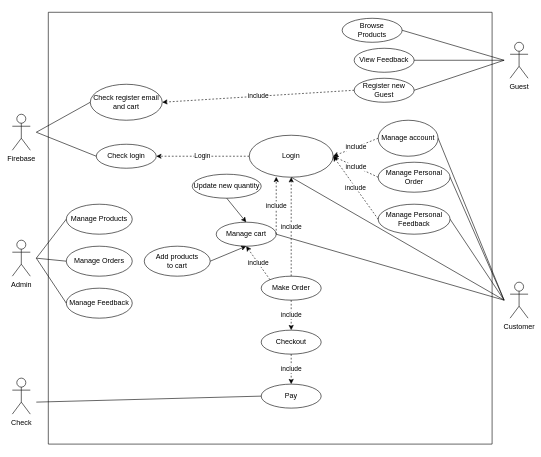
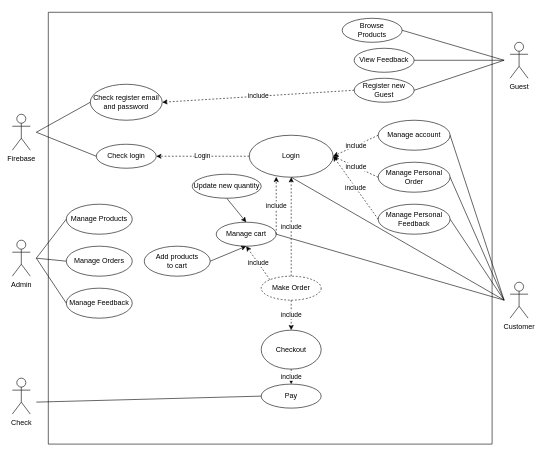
- <mxCell id="11" value="Check register email and cart" style="ellipse;whiteSpace=wrap;html=1;align=center;" vertex="1" parent="7"><mxGeometry x="70" y="120" width="120" height="60" as="geometry" /></mxCell>
+ <mxCell id="11" value="Check register email and password" style="ellipse;whiteSpace=wrap;html=1;align=center;" vertex="1" parent="7"><mxGeometry x="70" y="120" width="120" height="60" as="geometry" /></mxCell>
- <mxCell id="13" value="Manage account" style="ellipse;whiteSpace=wrap;html=1;align=center;" vertex="1" parent="7"><mxGeometry x="550" y="180" width="100" height="60" as="geometry" /></mxCell>
+ <mxCell id="13" value="Manage account" style="ellipse;whiteSpace=wrap;html=1;align=center;" vertex="1" parent="7"><mxGeometry x="550" y="180" width="120" height="50" as="geometry" /></mxCell>
- <mxCell id="27" value="Make Order" style="ellipse;whiteSpace=wrap;html=1;align=center;" vertex="1" parent="7"><mxGeometry x="355" y="440" width="100" height="40" as="geometry" /></mxCell>
+ <mxCell id="27" value="Make Order" style="ellipse;whiteSpace=wrap;html=1;align=center;dashed=1;" vertex="1" parent="7"><mxGeometry x="355" y="440" width="100" height="40" as="geometry" /></mxCell>
- <mxCell id="26" value="Checkout" style="ellipse;whiteSpace=wrap;html=1;align=center;" vertex="1" parent="7"><mxGeometry x="355" y="530" width="100" height="40" as="geometry" /></mxCell>
+ <mxCell id="26" value="Checkout" style="ellipse;whiteSpace=wrap;html=1;align=center;" vertex="1" parent="7"><mxGeometry x="355" y="530" width="100" height="65" as="geometry" /></mxCell>
